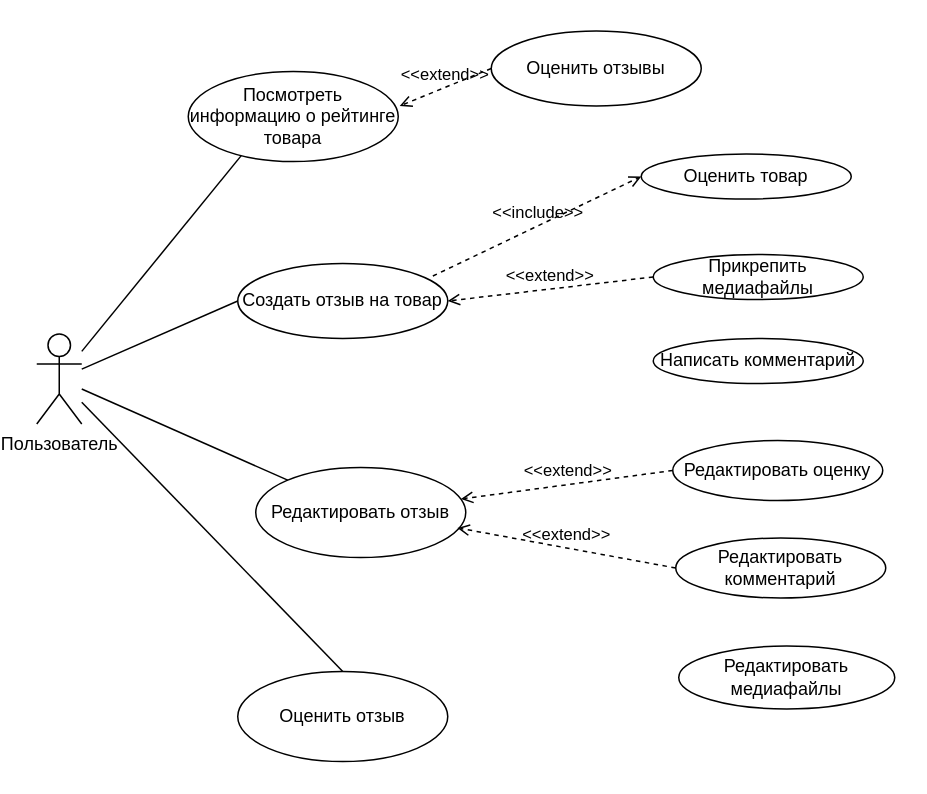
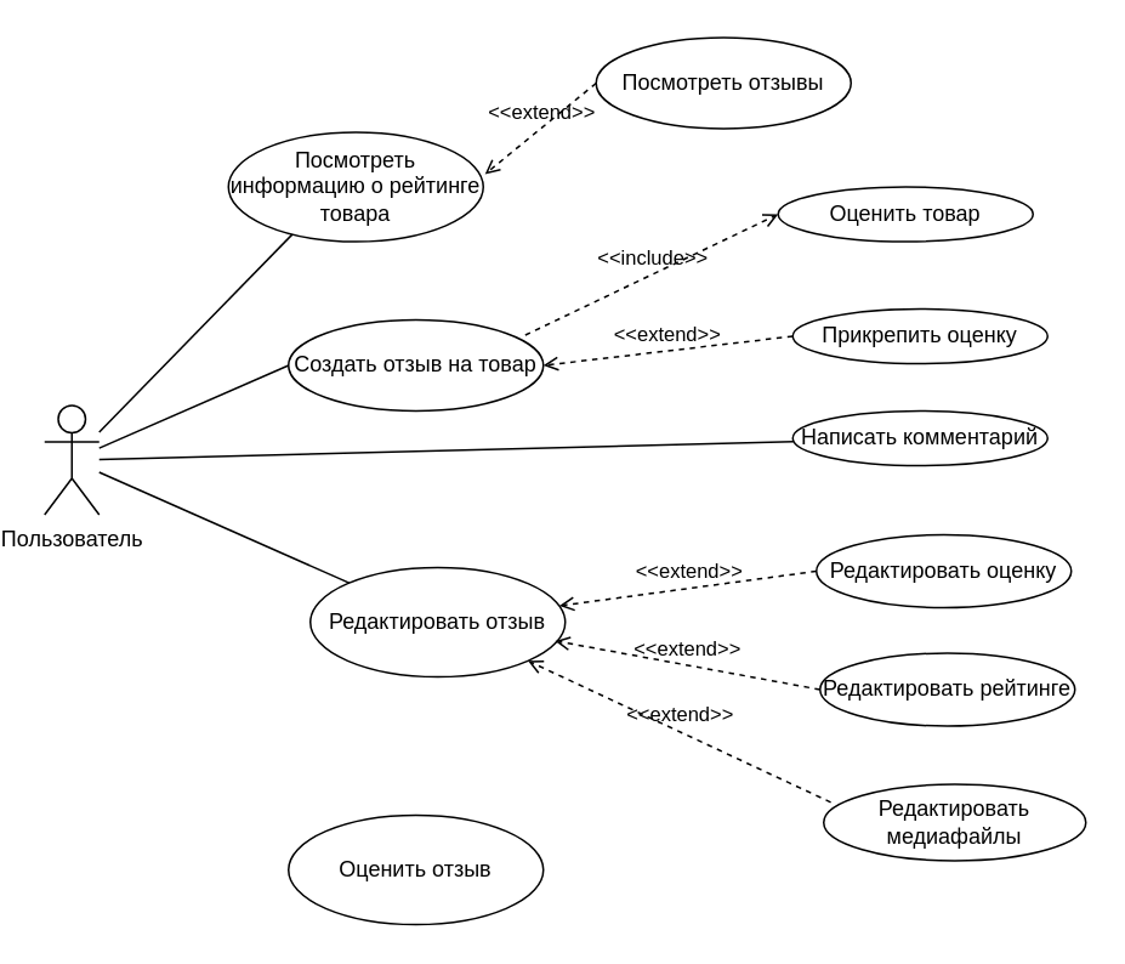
- <mxCell id="4" value="Оценить отзывы" style="ellipse;whiteSpace=wrap;html=1;" vertex="1" parent="1"><mxGeometry x="323" y="20" width="140" height="50" as="geometry" /></mxCell>
+ <mxCell id="4" value="Посмотреть отзывы" style="ellipse;whiteSpace=wrap;html=1;" vertex="1" parent="1"><mxGeometry x="323" y="20" width="140" height="50" as="geometry" /></mxCell>
- <mxCell id="5" value="Посмотреть информацию о рейтинге товара" style="ellipse;whiteSpace=wrap;html=1;" vertex="1" parent="1"><mxGeometry x="121" y="47" width="140" height="60" as="geometry" /></mxCell>
+ <mxCell id="5" value="Посмотреть информацию о рейтинге товара" style="ellipse;whiteSpace=wrap;html=1;" vertex="1" parent="1"><mxGeometry x="121" y="72" width="140" height="60" as="geometry" /></mxCell>
- <mxCell id="9" value="Прикрепить медиафайлы" style="ellipse;whiteSpace=wrap;html=1;" vertex="1" parent="1"><mxGeometry x="431" y="169" width="140" height="30" as="geometry" /></mxCell>
+ <mxCell id="9" value="Прикрепить оценку" style="ellipse;whiteSpace=wrap;html=1;" vertex="1" parent="1"><mxGeometry x="431" y="169" width="140" height="30" as="geometry" /></mxCell>
- <mxCell id="19" value="" style="endArrow=none;startArrow=none;endFill=0;startFill=0;endSize=8;html=1;verticalAlign=bottom;labelBackgroundColor=none;strokeWidth=1;rounded=0;entryX=0.5;entryY=0;entryDx=0;entryDy=0;" edge="1" parent="1" source="3" target="17"><mxGeometry width="160" relative="1" as="geometry"><mxPoint x="87" y="311" as="sourcePoint" /><mxPoint x="189" y="424" as="targetPoint" /></mxGeometry></mxCell>
+ <mxCell id="19" value="" style="endArrow=none;startArrow=none;endFill=0;startFill=0;endSize=8;html=1;verticalAlign=bottom;labelBackgroundColor=none;strokeWidth=1;rounded=0;" edge="1" parent="1" source="3" target="10"><mxGeometry width="160" relative="1" as="geometry"><mxPoint x="87" y="311" as="sourcePoint" /><mxPoint x="189" y="424" as="targetPoint" /></mxGeometry></mxCell>
- <mxCell id="15" value="Редактировать комментарий" style="ellipse;whiteSpace=wrap;html=1;" vertex="1" parent="1"><mxGeometry x="446" y="358" width="140" height="40" as="geometry" /></mxCell>
+ <mxCell id="15" value="Редактировать рейтинге" style="ellipse;whiteSpace=wrap;html=1;" vertex="1" parent="1"><mxGeometry x="446" y="358" width="140" height="40" as="geometry" /></mxCell>
+ <mxCell id="22" value="&amp;lt;&amp;lt;extend&amp;gt;&amp;gt;" style="html=1;verticalAlign=bottom;labelBackgroundColor=none;endArrow=open;endFill=0;dashed=1;rounded=0;exitX=0.027;exitY=0.235;exitDx=0;exitDy=0;entryX=1;entryY=1;entryDx=0;entryDy=0;exitPerimeter=0;" edge="1" parent="1" source="18" target="13"><mxGeometry width="160" relative="1" as="geometry"><mxPoint x="449" y="292" as="sourcePoint" /><mxPoint x="297" y="290" as="targetPoint" /></mxGeometry></mxCell>
